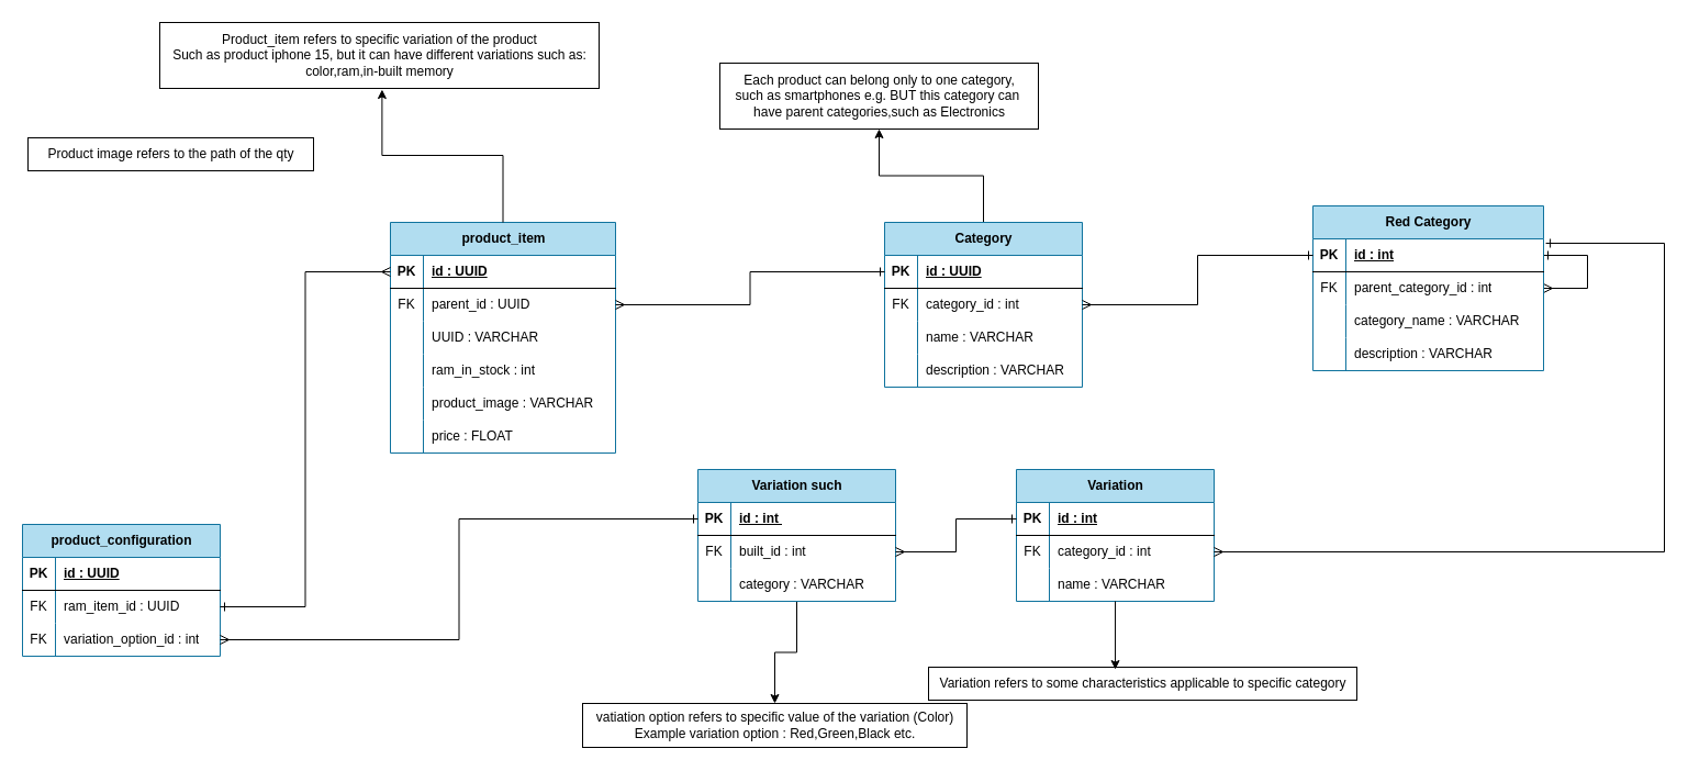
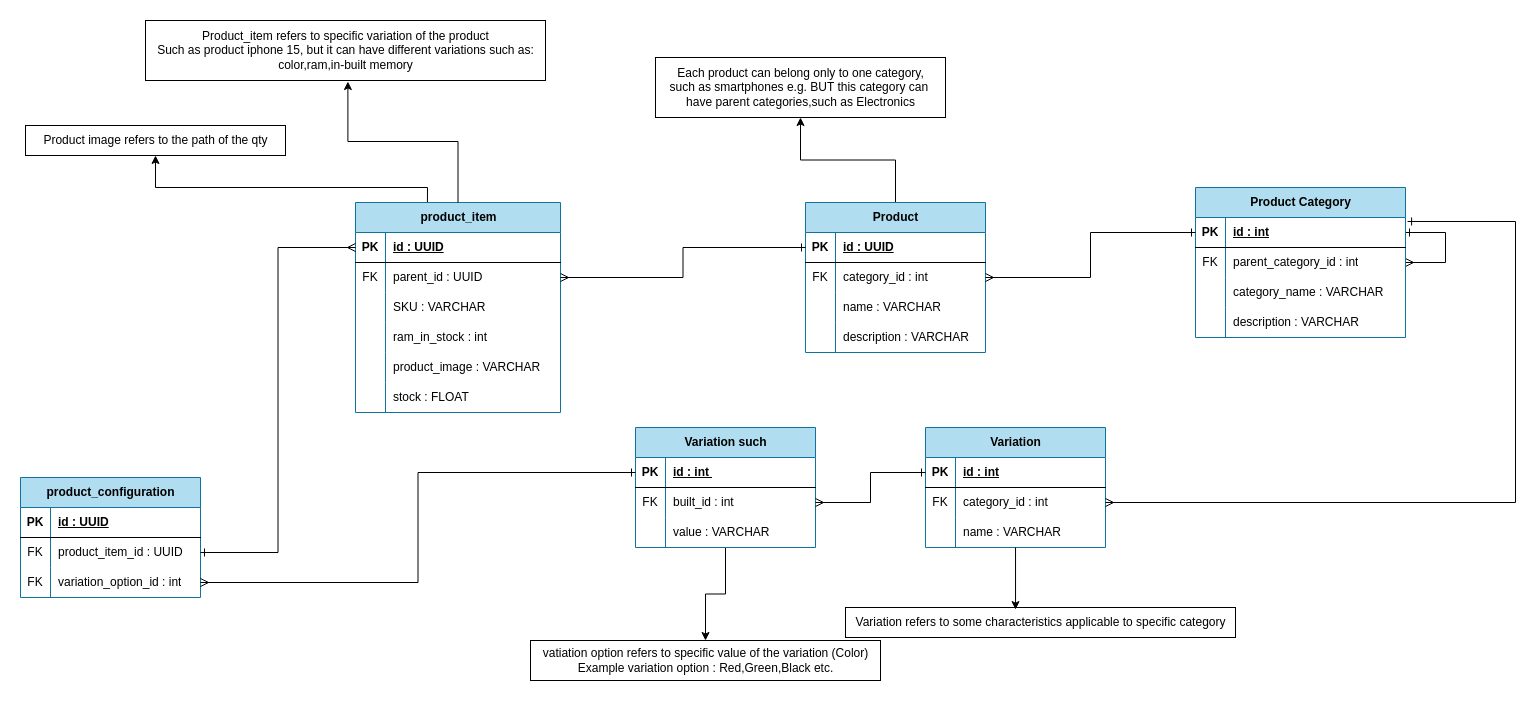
+ <mxCell id="58" style="edgeStyle=orthogonalEdgeStyle;rounded=0;orthogonalLoop=1;jettySize=auto;html=1;exitX=0.351;exitY=-0.002;exitDx=0;exitDy=0;exitPerimeter=0;" edge="1" parent="1" source="59" target="93"><mxGeometry relative="1" as="geometry"><Array as="points"><mxPoint x="427" y="187" /><mxPoint x="155" y="187" /></Array></mxGeometry></mxCell>
- <mxCell id="17" value="Red Category" style="shape=table;startSize=30;container=1;collapsible=1;childLayout=tableLayout;fixedRows=1;rowLines=0;fontStyle=1;align=center;resizeLast=1;html=1;fillColor=#b1ddf0;strokeColor=#10739e;" vertex="1" parent="1"><mxGeometry x="1195" y="187" width="210" height="150" as="geometry" /></mxCell>
+ <mxCell id="17" value="Product Category" style="shape=table;startSize=30;container=1;collapsible=1;childLayout=tableLayout;fixedRows=1;rowLines=0;fontStyle=1;align=center;resizeLast=1;html=1;fillColor=#b1ddf0;strokeColor=#10739e;" vertex="1" parent="1"><mxGeometry x="1195" y="187" width="210" height="150" as="geometry" /></mxCell>
- <mxCell id="4" value="Category" style="shape=table;startSize=30;container=1;collapsible=1;childLayout=tableLayout;fixedRows=1;rowLines=0;fontStyle=1;align=center;resizeLast=1;html=1;fillColor=#b1ddf0;strokeColor=#10739e;" vertex="1" parent="1"><mxGeometry x="805" y="202" width="180" height="150" as="geometry" /></mxCell>
+ <mxCell id="4" value="Product" style="shape=table;startSize=30;container=1;collapsible=1;childLayout=tableLayout;fixedRows=1;rowLines=0;fontStyle=1;align=center;resizeLast=1;html=1;fillColor=#b1ddf0;strokeColor=#10739e;" vertex="1" parent="1"><mxGeometry x="805" y="202" width="180" height="150" as="geometry" /></mxCell>
- <mxCell id="68" value="UUID : VARCHAR" style="shape=partialRectangle;connectable=0;fillColor=none;top=0;left=0;bottom=0;right=0;align=left;spacingLeft=6;overflow=hidden;whiteSpace=wrap;html=1;" vertex="1" parent="66"><mxGeometry x="30" width="175" height="30" as="geometry"><mxRectangle width="175" height="30" as="alternateBounds" /></mxGeometry></mxCell>
+ <mxCell id="68" value="SKU : VARCHAR" style="shape=partialRectangle;connectable=0;fillColor=none;top=0;left=0;bottom=0;right=0;align=left;spacingLeft=6;overflow=hidden;whiteSpace=wrap;html=1;" vertex="1" parent="66"><mxGeometry x="30" width="175" height="30" as="geometry"><mxRectangle width="175" height="30" as="alternateBounds" /></mxGeometry></mxCell>
- <mxCell id="77" value="price : FLOAT" style="shape=partialRectangle;connectable=0;fillColor=none;top=0;left=0;bottom=0;right=0;align=left;spacingLeft=6;overflow=hidden;whiteSpace=wrap;html=1;" vertex="1" parent="75"><mxGeometry x="30" width="175" height="30" as="geometry"><mxRectangle width="175" height="30" as="alternateBounds" /></mxGeometry></mxCell>
+ <mxCell id="77" value="stock : FLOAT" style="shape=partialRectangle;connectable=0;fillColor=none;top=0;left=0;bottom=0;right=0;align=left;spacingLeft=6;overflow=hidden;whiteSpace=wrap;html=1;" vertex="1" parent="75"><mxGeometry x="30" width="175" height="30" as="geometry"><mxRectangle width="175" height="30" as="alternateBounds" /></mxGeometry></mxCell>
- <mxCell id="55" value="category : VARCHAR" style="shape=partialRectangle;connectable=0;fillColor=none;top=0;left=0;bottom=0;right=0;align=left;spacingLeft=6;overflow=hidden;whiteSpace=wrap;html=1;" vertex="1" parent="53"><mxGeometry x="30" width="150" height="30" as="geometry"><mxRectangle width="150" height="30" as="alternateBounds" /></mxGeometry></mxCell>
+ <mxCell id="55" value="value : VARCHAR" style="shape=partialRectangle;connectable=0;fillColor=none;top=0;left=0;bottom=0;right=0;align=left;spacingLeft=6;overflow=hidden;whiteSpace=wrap;html=1;" vertex="1" parent="53"><mxGeometry x="30" width="150" height="30" as="geometry"><mxRectangle width="150" height="30" as="alternateBounds" /></mxGeometry></mxCell>
- <mxCell id="87" value="ram_item_id : UUID" style="shape=partialRectangle;connectable=0;fillColor=none;top=0;left=0;bottom=0;right=0;align=left;spacingLeft=6;overflow=hidden;whiteSpace=wrap;html=1;" vertex="1" parent="85"><mxGeometry x="30" width="150" height="30" as="geometry"><mxRectangle width="150" height="30" as="alternateBounds" /></mxGeometry></mxCell>
+ <mxCell id="87" value="product_item_id : UUID" style="shape=partialRectangle;connectable=0;fillColor=none;top=0;left=0;bottom=0;right=0;align=left;spacingLeft=6;overflow=hidden;whiteSpace=wrap;html=1;" vertex="1" parent="85"><mxGeometry x="30" width="150" height="30" as="geometry"><mxRectangle width="150" height="30" as="alternateBounds" /></mxGeometry></mxCell>
